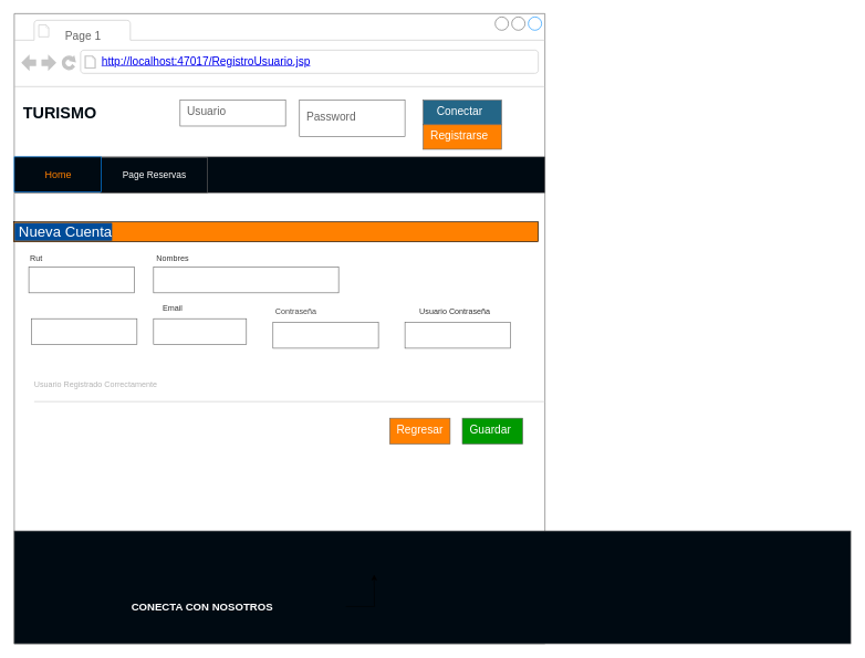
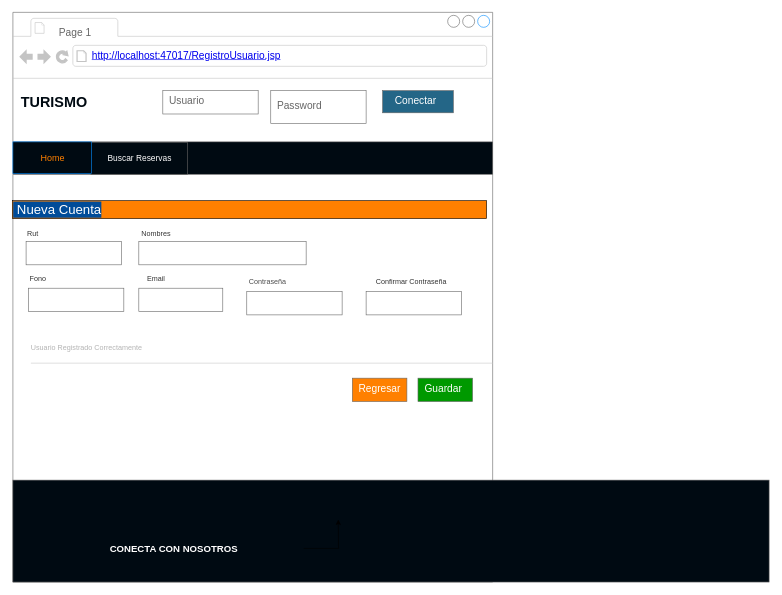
- <mxCell id="32" value="&lt;font color=&quot;#ffffff&quot;&gt;&amp;nbsp;Registrarse&lt;/font&gt;" style="strokeWidth=1;shadow=0;dashed=0;align=center;html=1;shape=mxgraph.mockup.text.textBox;fillColor=#FF8000;fontColor=#666666;align=left;fontSize=17;spacingLeft=4;spacingTop=-3;strokeColor=#666666;mainText=;labelBorderColor=none;labelBackgroundColor=none;" vertex="1" parent="2"><mxGeometry x="616.5" y="167.5" width="118" height="37" as="geometry" /></mxCell>
- <mxCell id="12" value="&lt;span style=&quot;font-size: 14px&quot;&gt;&lt;font color=&quot;#ffffff&quot;&gt;Page Reservas&lt;/font&gt;&lt;/span&gt;" style="strokeColor=inherit;fillColor=inherit;gradientColor=inherit;strokeWidth=1;shadow=0;dashed=0;align=center;html=1;shape=mxgraph.mockup.text.rrect;rSize=0;fontSize=17;fontColor=#0000ff;" parent="11" vertex="1"><mxGeometry x="129" y="1" width="161" height="53" as="geometry" /></mxCell>
+ <mxCell id="12" value="&lt;span style=&quot;font-size: 14px&quot;&gt;&lt;font color=&quot;#ffffff&quot;&gt;Buscar Reservas&lt;/font&gt;&lt;/span&gt;" style="strokeColor=inherit;fillColor=inherit;gradientColor=inherit;strokeWidth=1;shadow=0;dashed=0;align=center;html=1;shape=mxgraph.mockup.text.rrect;rSize=0;fontSize=17;fontColor=#0000ff;" parent="11" vertex="1"><mxGeometry x="129" y="1" width="161" height="53" as="geometry" /></mxCell>
+ <mxCell id="20" value="&lt;font color=&quot;#333333&quot;&gt;Fono&lt;/font&gt;" style="text;html=1;strokeColor=none;fillColor=none;align=center;verticalAlign=middle;whiteSpace=wrap;rounded=0;labelBackgroundColor=none;fontColor=#B3B3B3;" parent="2" vertex="1"><mxGeometry x="26" y="434" width="32" height="20" as="geometry" /></mxCell>
- <mxCell id="24" value="&lt;font color=&quot;#333333&quot;&gt;Usuario Contraseña&lt;/font&gt;" style="text;html=1;strokeColor=none;fillColor=none;align=center;verticalAlign=middle;whiteSpace=wrap;rounded=0;labelBackgroundColor=none;fontColor=#B3B3B3;" parent="2" vertex="1"><mxGeometry x="589" y="440" width="151" height="20" as="geometry" /></mxCell>
+ <mxCell id="24" value="&lt;font color=&quot;#333333&quot;&gt;Confirmar Contraseña&lt;/font&gt;" style="text;html=1;strokeColor=none;fillColor=none;align=center;verticalAlign=middle;whiteSpace=wrap;rounded=0;labelBackgroundColor=none;fontColor=#B3B3B3;" parent="2" vertex="1"><mxGeometry x="589" y="440" width="151" height="20" as="geometry" /></mxCell>
- <mxCell id="10" value="&lt;span style=&quot;font-size: 16px&quot;&gt;CONECTA CON NOSOTROS&lt;br&gt;&lt;/span&gt;" style="text;html=1;strokeColor=none;fillColor=none;align=center;verticalAlign=middle;whiteSpace=wrap;rounded=0;labelBackgroundColor=none;fontSize=22;fontColor=#FFFFFF;fontStyle=1;direction=south;" parent="8" vertex="1"><mxGeometry x="68.498" y="75.893" width="431.229" height="75.893" as="geometry" /></mxCell>
+ <mxCell id="10" value="&lt;span style=&quot;font-size: 16px&quot;&gt;CONECTA CON NOSOTROS&lt;br&gt;&lt;/span&gt;" style="text;html=1;strokeColor=none;fillColor=none;align=center;verticalAlign=middle;whiteSpace=wrap;rounded=0;labelBackgroundColor=none;fontSize=22;fontColor=#FFFFFF;fontStyle=1;direction=south;" parent="8" vertex="1"><mxGeometry x="53.498" y="75.893" width="431.229" height="75.893" as="geometry" /></mxCell>
